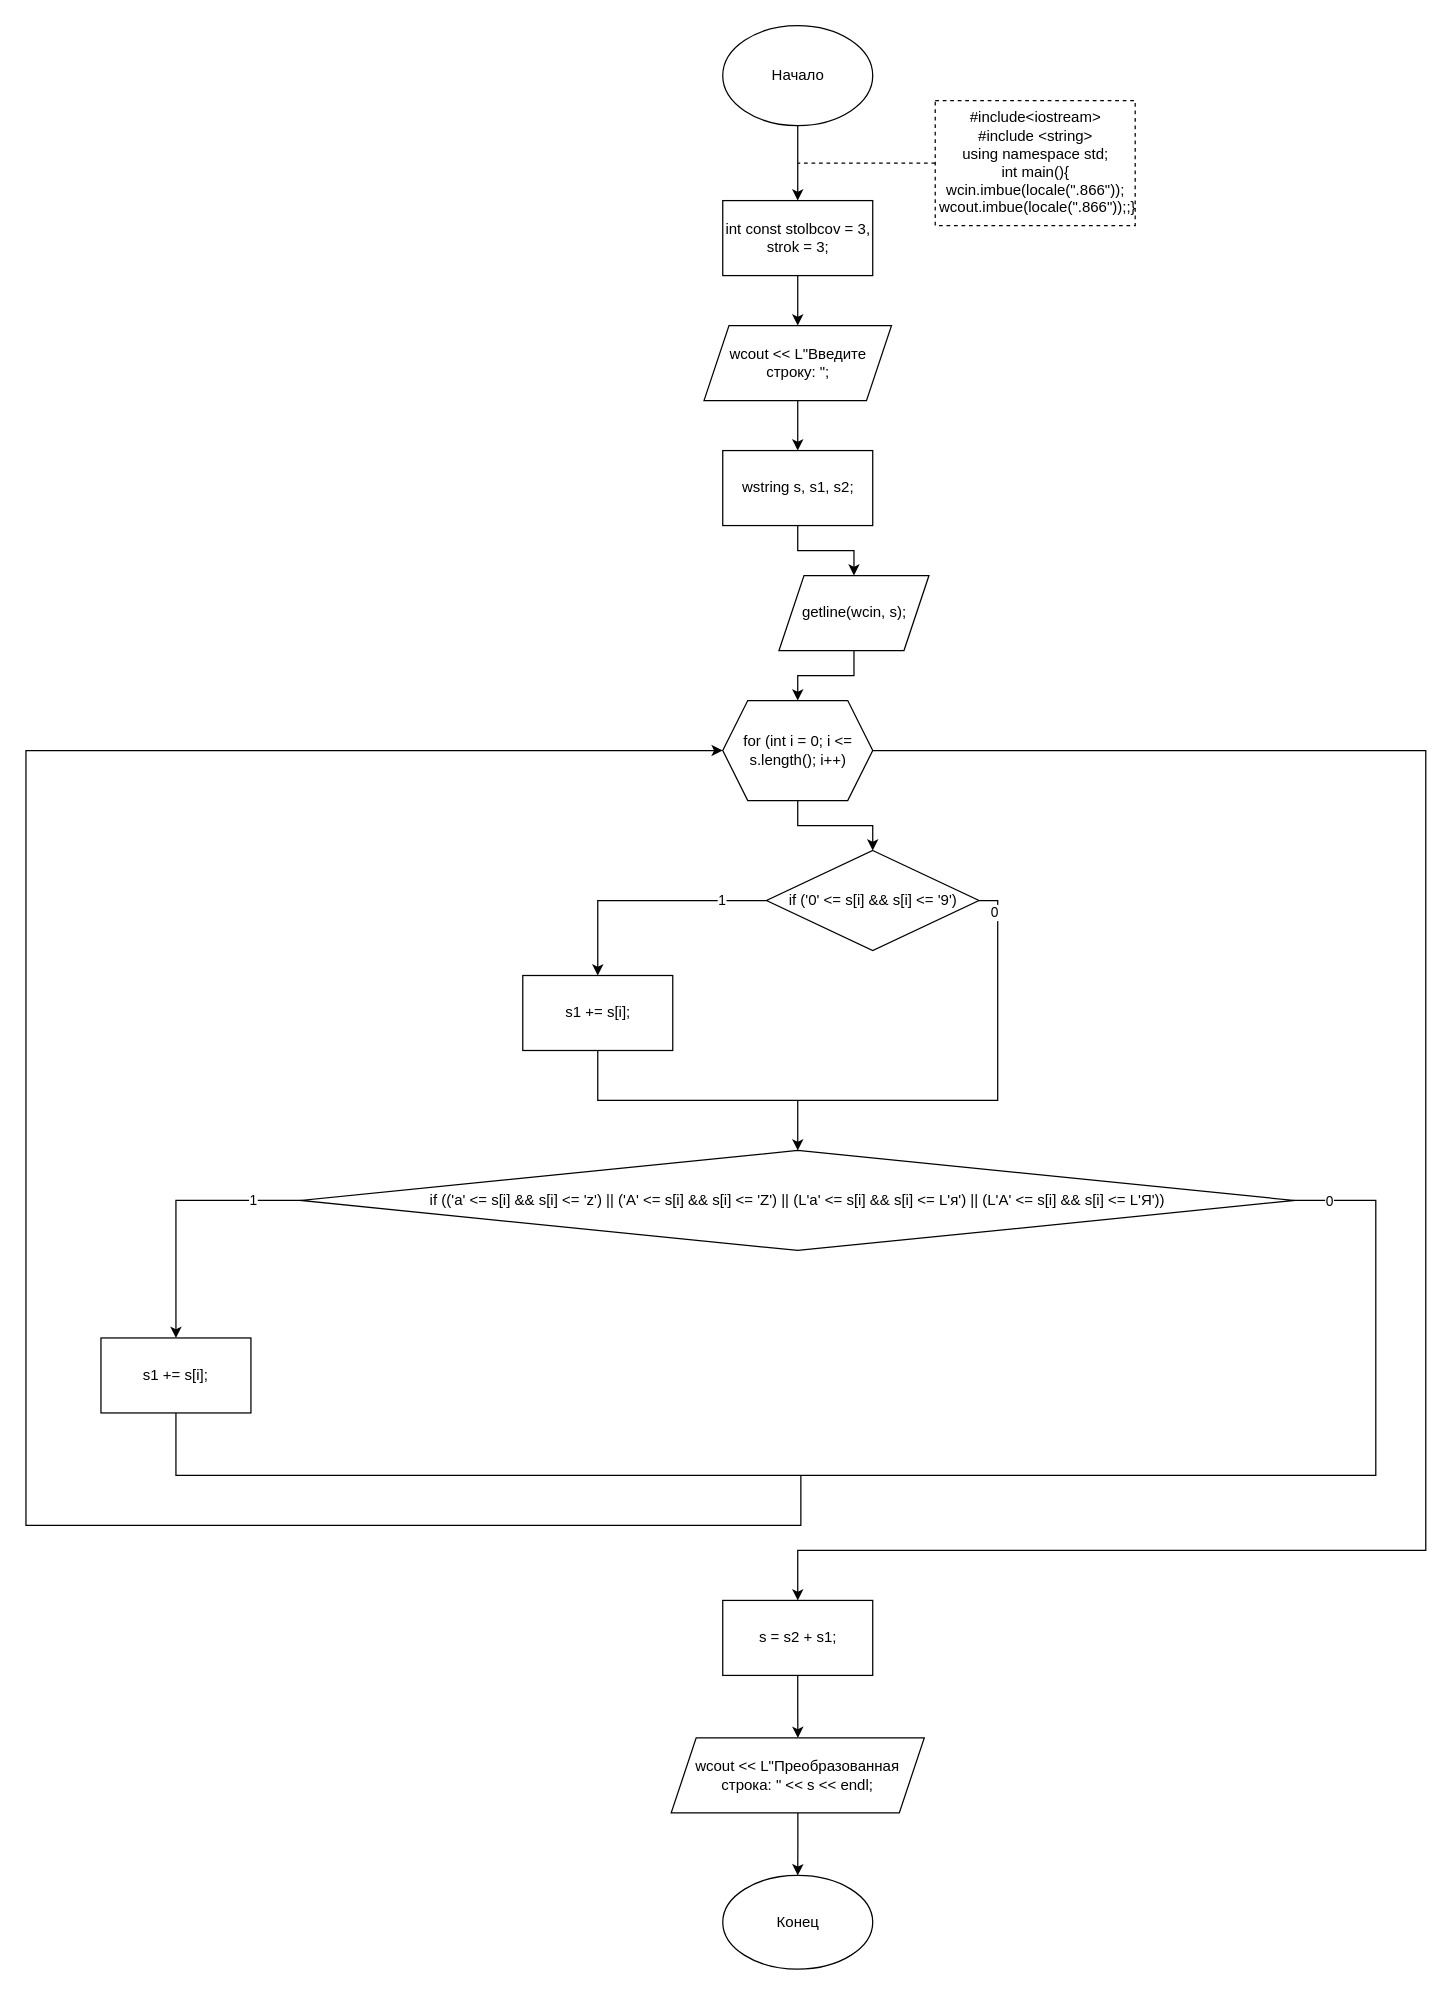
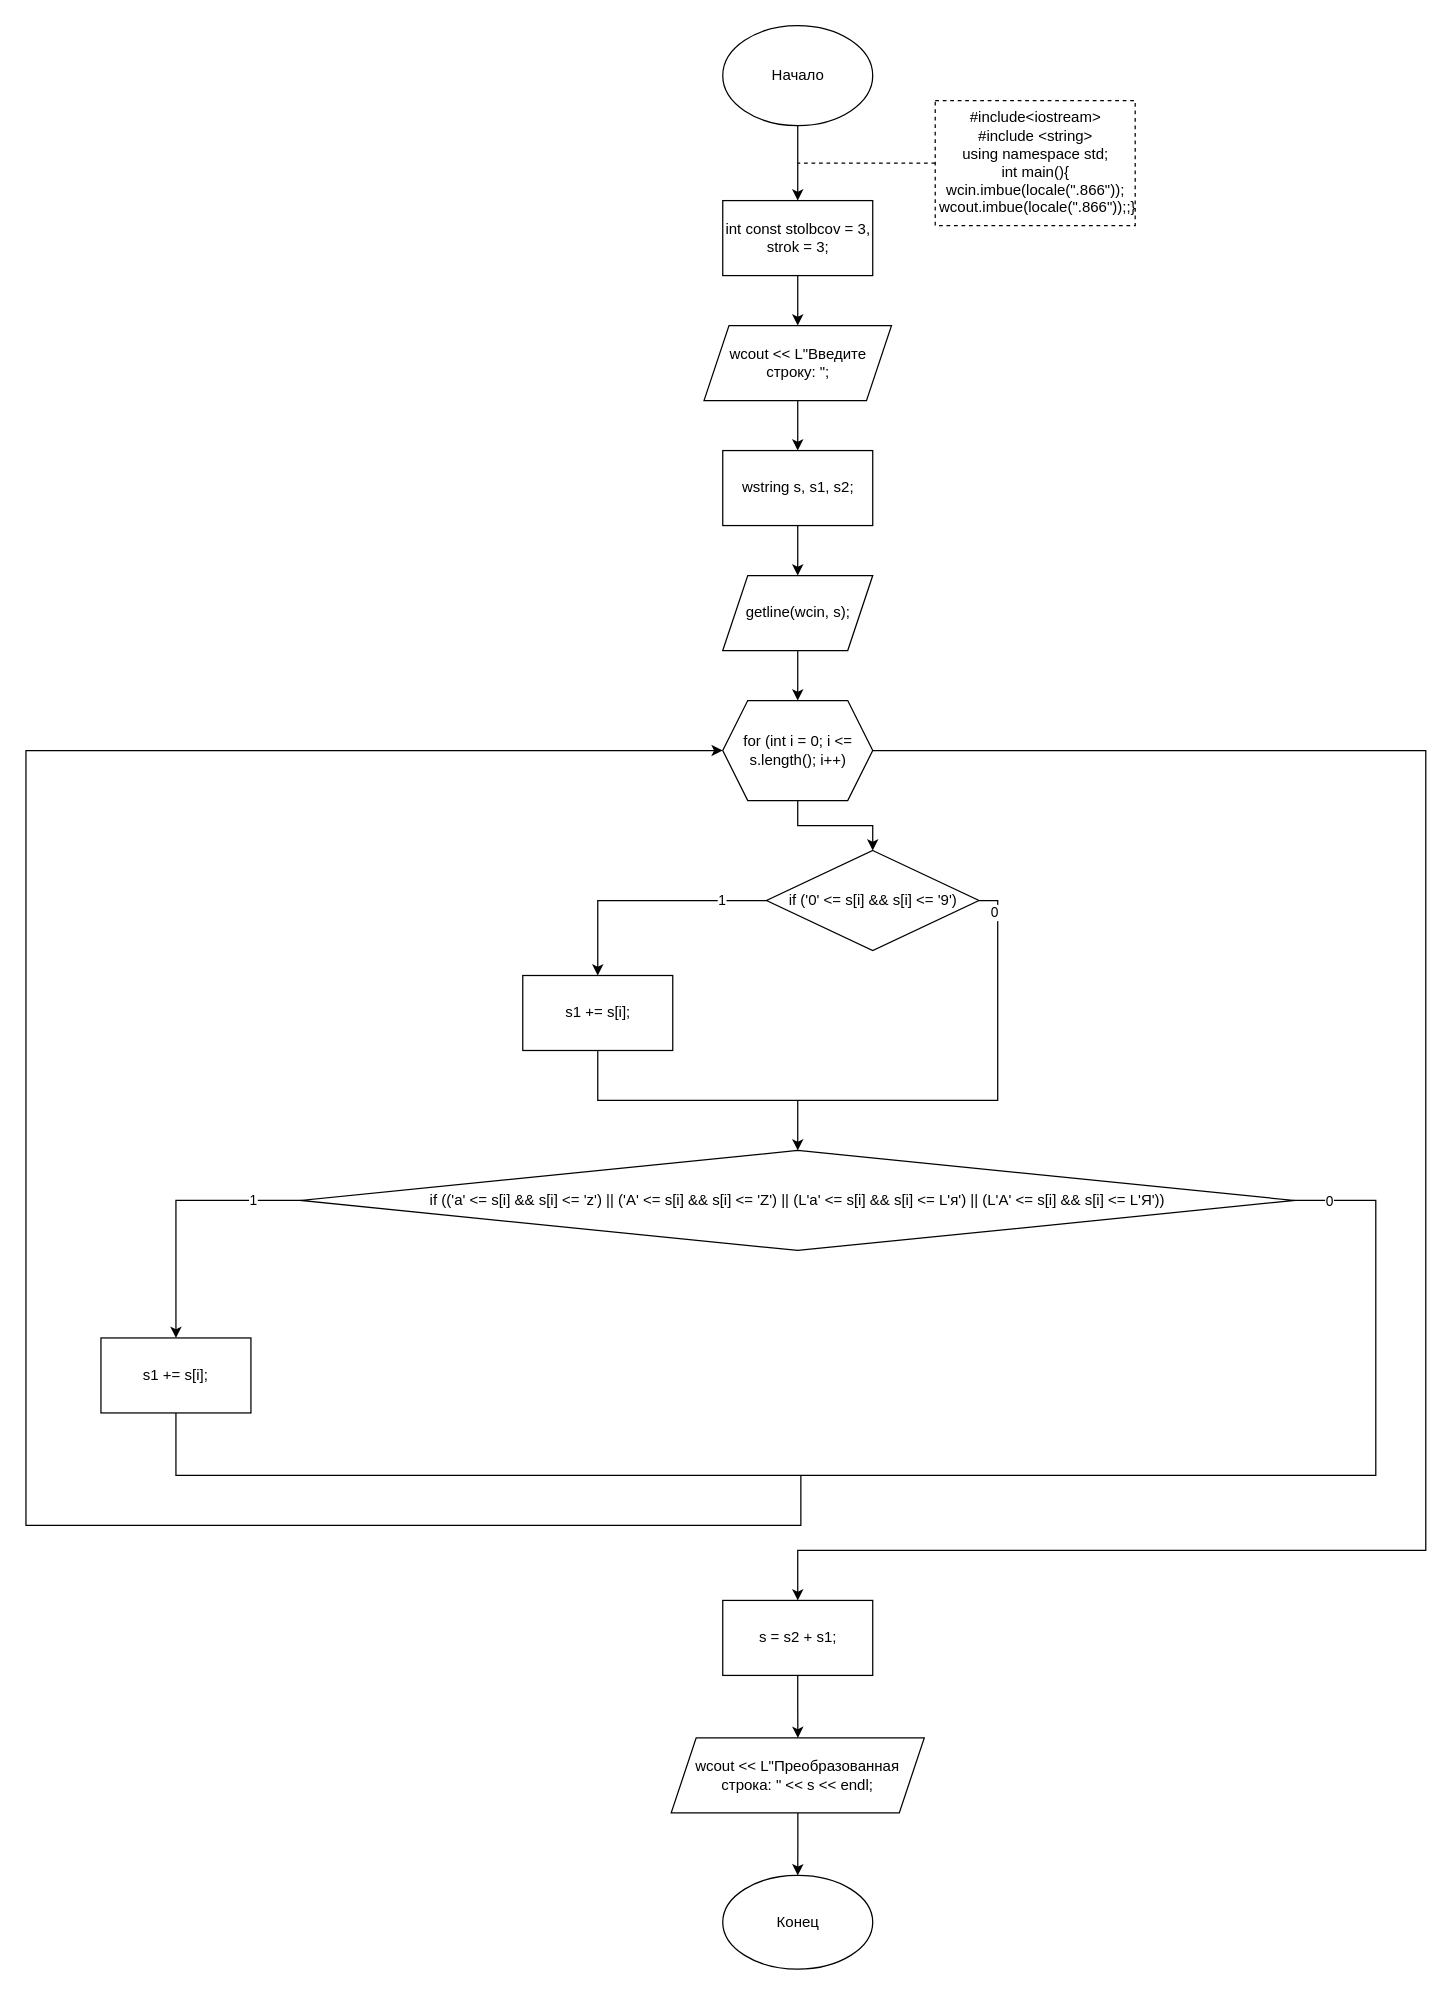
- <mxCell id="13" value="getline(wcin, s);" style="shape=parallelogram;perimeter=parallelogramPerimeter;whiteSpace=wrap;html=1;fixedSize=1;" vertex="1" parent="1"><mxGeometry x="622.5" y="460" width="120" height="60" as="geometry" /></mxCell>
+ <mxCell id="13" value="getline(wcin, s);" style="shape=parallelogram;perimeter=parallelogramPerimeter;whiteSpace=wrap;html=1;fixedSize=1;" vertex="1" parent="1"><mxGeometry x="577.5" y="460" width="120" height="60" as="geometry" /></mxCell>
